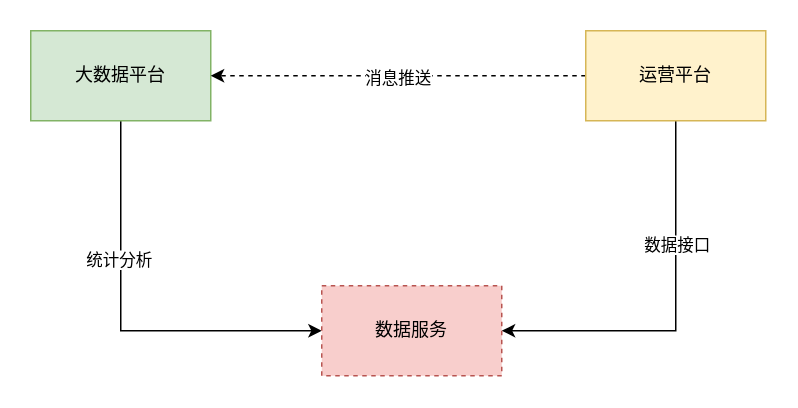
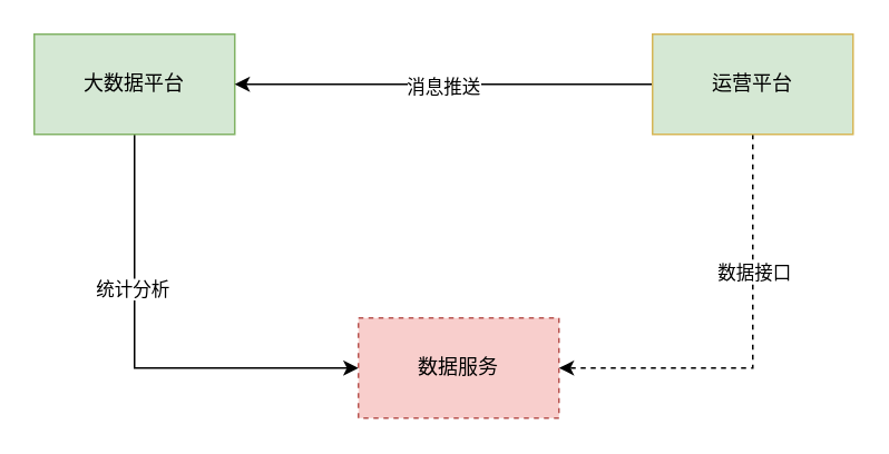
- <mxCell id="7" style="edgeStyle=orthogonalEdgeStyle;rounded=0;orthogonalLoop=1;jettySize=auto;html=1;exitX=0;exitY=0.5;exitDx=0;exitDy=0;entryX=1;entryY=0.5;entryDx=0;entryDy=0;dashed=1;" edge="1" parent="1" source="9" target="4"><mxGeometry relative="1" as="geometry" /></mxCell>
+ <mxCell id="7" style="edgeStyle=orthogonalEdgeStyle;rounded=0;orthogonalLoop=1;jettySize=auto;html=1;exitX=0;exitY=0.5;exitDx=0;exitDy=0;entryX=1;entryY=0.5;entryDx=0;entryDy=0;" edge="1" parent="1" source="9" target="4"><mxGeometry relative="1" as="geometry" /></mxCell>
- <mxCell id="9" value="运营平台" style="rounded=0;whiteSpace=wrap;html=1;fillColor=#fff2cc;strokeColor=#d6b656;" vertex="1" parent="1"><mxGeometry x="390" y="20" width="120" height="60" as="geometry" /></mxCell>
+ <mxCell id="9" value="运营平台" style="rounded=0;whiteSpace=wrap;html=1;fillColor=#d5e8d4;strokeColor=#d6b656;" vertex="1" parent="1"><mxGeometry x="390" y="20" width="120" height="60" as="geometry" /></mxCell>
- <mxCell id="5" style="edgeStyle=orthogonalEdgeStyle;rounded=0;orthogonalLoop=1;jettySize=auto;html=1;exitX=0.5;exitY=1;exitDx=0;exitDy=0;entryX=1;entryY=0.5;entryDx=0;entryDy=0;" edge="1" parent="1" source="9" target="10"><mxGeometry relative="1" as="geometry" /></mxCell>
+ <mxCell id="5" style="edgeStyle=orthogonalEdgeStyle;rounded=0;orthogonalLoop=1;jettySize=auto;html=1;exitX=0.5;exitY=1;exitDx=0;exitDy=0;entryX=1;entryY=0.5;entryDx=0;entryDy=0;dashed=1;" edge="1" parent="1" source="9" target="10"><mxGeometry relative="1" as="geometry" /></mxCell>
